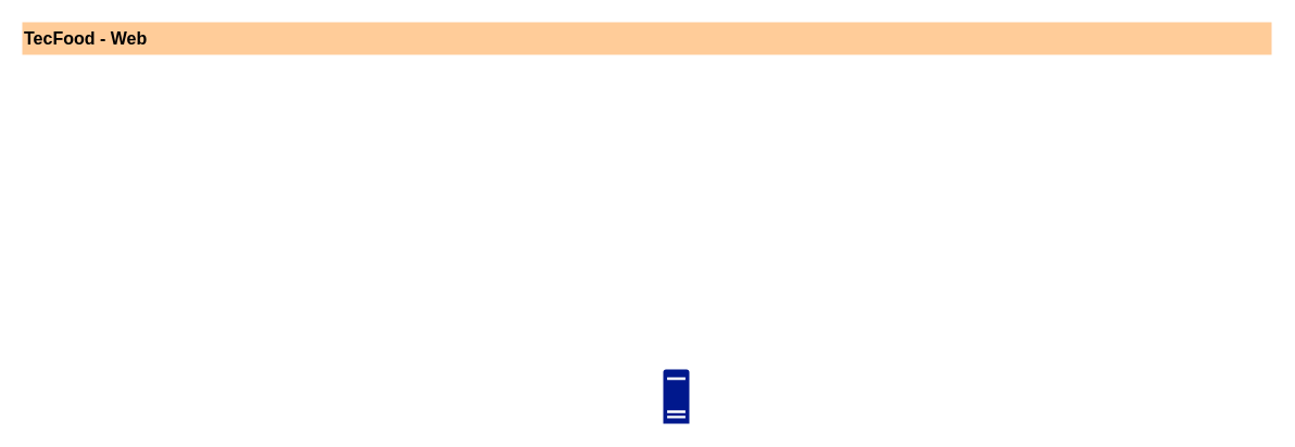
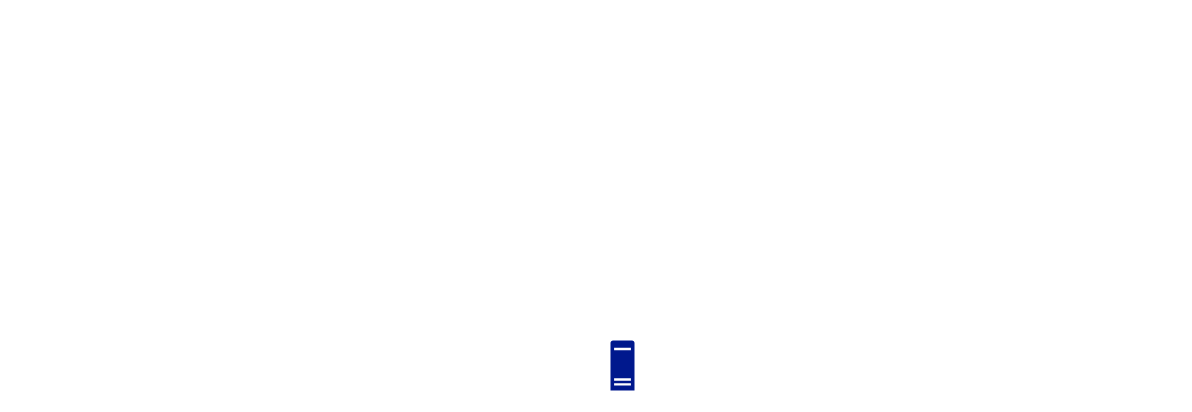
- <mxCell id="2" value="TecFood - Web" style="text;html=1;whiteSpace=wrap;strokeColor=none;fillColor=#FFCC99;align=left;verticalAlign=middle;rounded=0;gradientColor=none;fillStyle=solid;fontSize=16;fontStyle=1" vertex="1" parent="1"><mxGeometry x="20" y="20" width="1150" height="30" as="geometry" /></mxCell>
